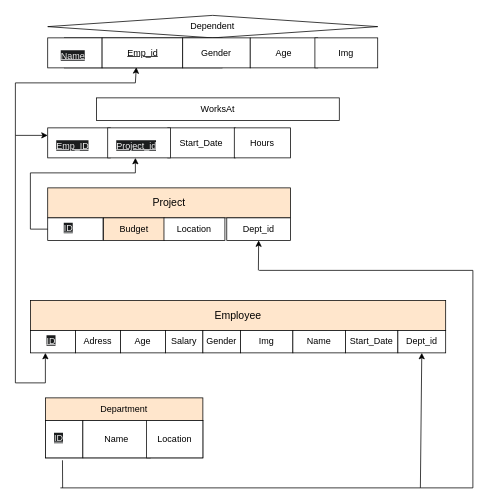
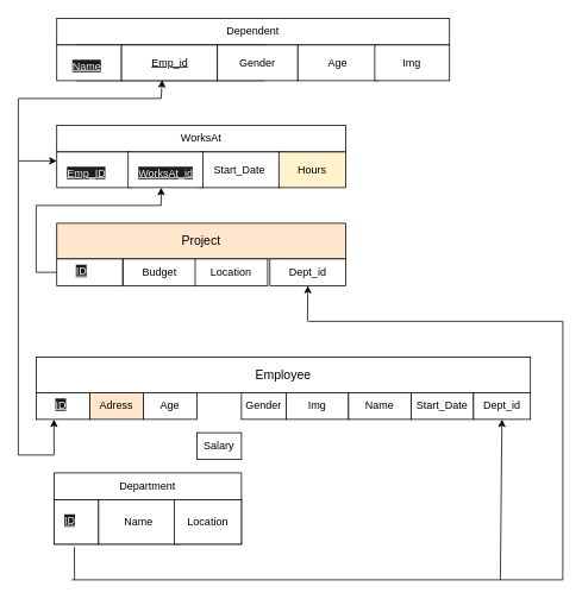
- <mxCell id="8" value="Dependent" style="rhombus;whiteSpace=wrap;html=1;" parent="1" vertex="1"><mxGeometry x="63.13" y="20" width="440" height="30" as="geometry" /></mxCell>
+ <mxCell id="8" value="Dependent" style="rounded=0;whiteSpace=wrap;html=1;" parent="1" vertex="1"><mxGeometry x="63.13" y="20" width="440" height="30" as="geometry" /></mxCell>
- <mxCell id="24" value="WorksAt" style="rounded=0;whiteSpace=wrap;html=1;" parent="1" vertex="1"><mxGeometry x="128.13" y="130" width="323.75" height="30" as="geometry" /></mxCell>
+ <mxCell id="24" value="WorksAt" style="rounded=0;whiteSpace=wrap;html=1;" parent="1" vertex="1"><mxGeometry x="63.13" y="140" width="323.75" height="30" as="geometry" /></mxCell>
- <mxCell id="27" value="Hours" style="rounded=0;whiteSpace=wrap;html=1;" parent="1" vertex="1"><mxGeometry x="311.88" y="170" width="75" height="40" as="geometry" /></mxCell>
+ <mxCell id="27" value="Hours" style="rounded=0;whiteSpace=wrap;html=1;fillColor=#fff2cc;" parent="1" vertex="1"><mxGeometry x="311.88" y="170" width="75" height="40" as="geometry" /></mxCell>
- <mxCell id="39" value="&lt;span style=&quot;color: rgb(240, 240, 240); font-family: Helvetica; font-size: 12px; font-style: normal; font-variant-ligatures: normal; font-variant-caps: normal; font-weight: 400; letter-spacing: normal; orphans: 2; text-align: center; text-indent: 0px; text-transform: none; widows: 2; word-spacing: 0px; -webkit-text-stroke-width: 0px; white-space: normal; background-color: rgb(27, 29, 30); text-decoration: underline; display: inline !important; float: none;&quot;&gt;Project_id&lt;/span&gt;" style="text;whiteSpace=wrap;html=1;" vertex="1" parent="1"><mxGeometry x="153.13" y="180" width="80" height="40" as="geometry" /></mxCell>
+ <mxCell id="39" value="&lt;span style=&quot;color: rgb(240, 240, 240); font-family: Helvetica; font-size: 12px; font-style: normal; font-variant-ligatures: normal; font-variant-caps: normal; font-weight: 400; letter-spacing: normal; orphans: 2; text-align: center; text-indent: 0px; text-transform: none; widows: 2; word-spacing: 0px; -webkit-text-stroke-width: 0px; white-space: normal; background-color: rgb(27, 29, 30); text-decoration: underline; display: inline !important; float: none;&quot;&gt;WorksAt_id&lt;/span&gt;" style="text;whiteSpace=wrap;html=1;" vertex="1" parent="1"><mxGeometry x="153.13" y="180" width="80" height="40" as="geometry" /></mxCell>
- <mxCell id="23" value="Budget" style="rounded=0;whiteSpace=wrap;html=1;fillColor=#ffe6cc;" parent="1" vertex="1"><mxGeometry x="137.51" y="290" width="81.25" height="30" as="geometry" /></mxCell>
+ <mxCell id="23" value="Budget" style="rounded=0;whiteSpace=wrap;html=1;" parent="1" vertex="1"><mxGeometry x="137.51" y="290" width="81.25" height="30" as="geometry" /></mxCell>
- <mxCell id="14" value="&lt;span style=&quot;font-size: 14px;&quot;&gt;Employee&lt;/span&gt;" style="rounded=0;whiteSpace=wrap;html=1;fillColor=#ffe6cc;" parent="1" vertex="1"><mxGeometry x="40" y="400" width="553.75" height="40" as="geometry" /></mxCell>
+ <mxCell id="14" value="&lt;span style=&quot;font-size: 14px;&quot;&gt;Employee&lt;/span&gt;" style="rounded=0;whiteSpace=wrap;html=1;" parent="1" vertex="1"><mxGeometry x="40" y="400" width="553.75" height="40" as="geometry" /></mxCell>
- <mxCell id="16" value="Adress" style="rounded=0;whiteSpace=wrap;html=1;" parent="1" vertex="1"><mxGeometry x="100" y="440" width="60" height="30" as="geometry" /></mxCell>
+ <mxCell id="16" value="Adress" style="rounded=0;whiteSpace=wrap;html=1;fillColor=#ffe6cc;" parent="1" vertex="1"><mxGeometry x="100" y="440" width="60" height="30" as="geometry" /></mxCell>
- <mxCell id="18" value="Salary" style="rounded=0;whiteSpace=wrap;html=1;" parent="1" vertex="1"><mxGeometry x="220" y="440" width="50" height="30" as="geometry" /></mxCell>
+ <mxCell id="18" value="Salary" style="rounded=0;whiteSpace=wrap;html=1;" parent="1" vertex="1"><mxGeometry x="220" y="485" width="50" height="30" as="geometry" /></mxCell>
- <mxCell id="2" value="Department" style="rounded=0;whiteSpace=wrap;html=1;fillColor=#ffe6cc;" parent="1" vertex="1"><mxGeometry x="60" y="530" width="210" height="30" as="geometry" /></mxCell>
+ <mxCell id="2" value="Department" style="rounded=0;whiteSpace=wrap;html=1;" parent="1" vertex="1"><mxGeometry x="60" y="530" width="210" height="30" as="geometry" /></mxCell>
